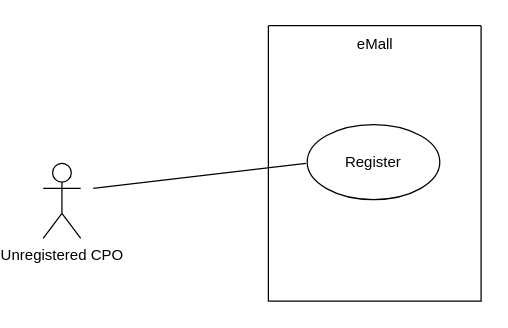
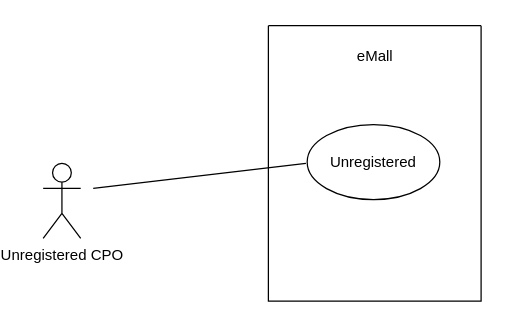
- <mxCell id="5" value="eMall" style="text;html=1;align=center;verticalAlign=middle;resizable=0;points=[];autosize=1;strokeColor=none;fillColor=none;" vertex="1" parent="3"><mxGeometry x="60" width="50" height="30" as="geometry" /></mxCell>
+ <mxCell id="5" value="eMall" style="text;html=1;align=center;verticalAlign=middle;resizable=0;points=[];autosize=1;strokeColor=none;fillColor=none;" vertex="1" parent="3"><mxGeometry x="60" y="10" width="50" height="30" as="geometry" /></mxCell>
- <mxCell id="4" value="Register" style="ellipse;whiteSpace=wrap;html=1;" vertex="1" parent="3"><mxGeometry x="31" y="79" width="106" height="60" as="geometry" /></mxCell>
+ <mxCell id="4" value="Unregistered" style="ellipse;whiteSpace=wrap;html=1;" vertex="1" parent="3"><mxGeometry x="31" y="79" width="106" height="60" as="geometry" /></mxCell>
